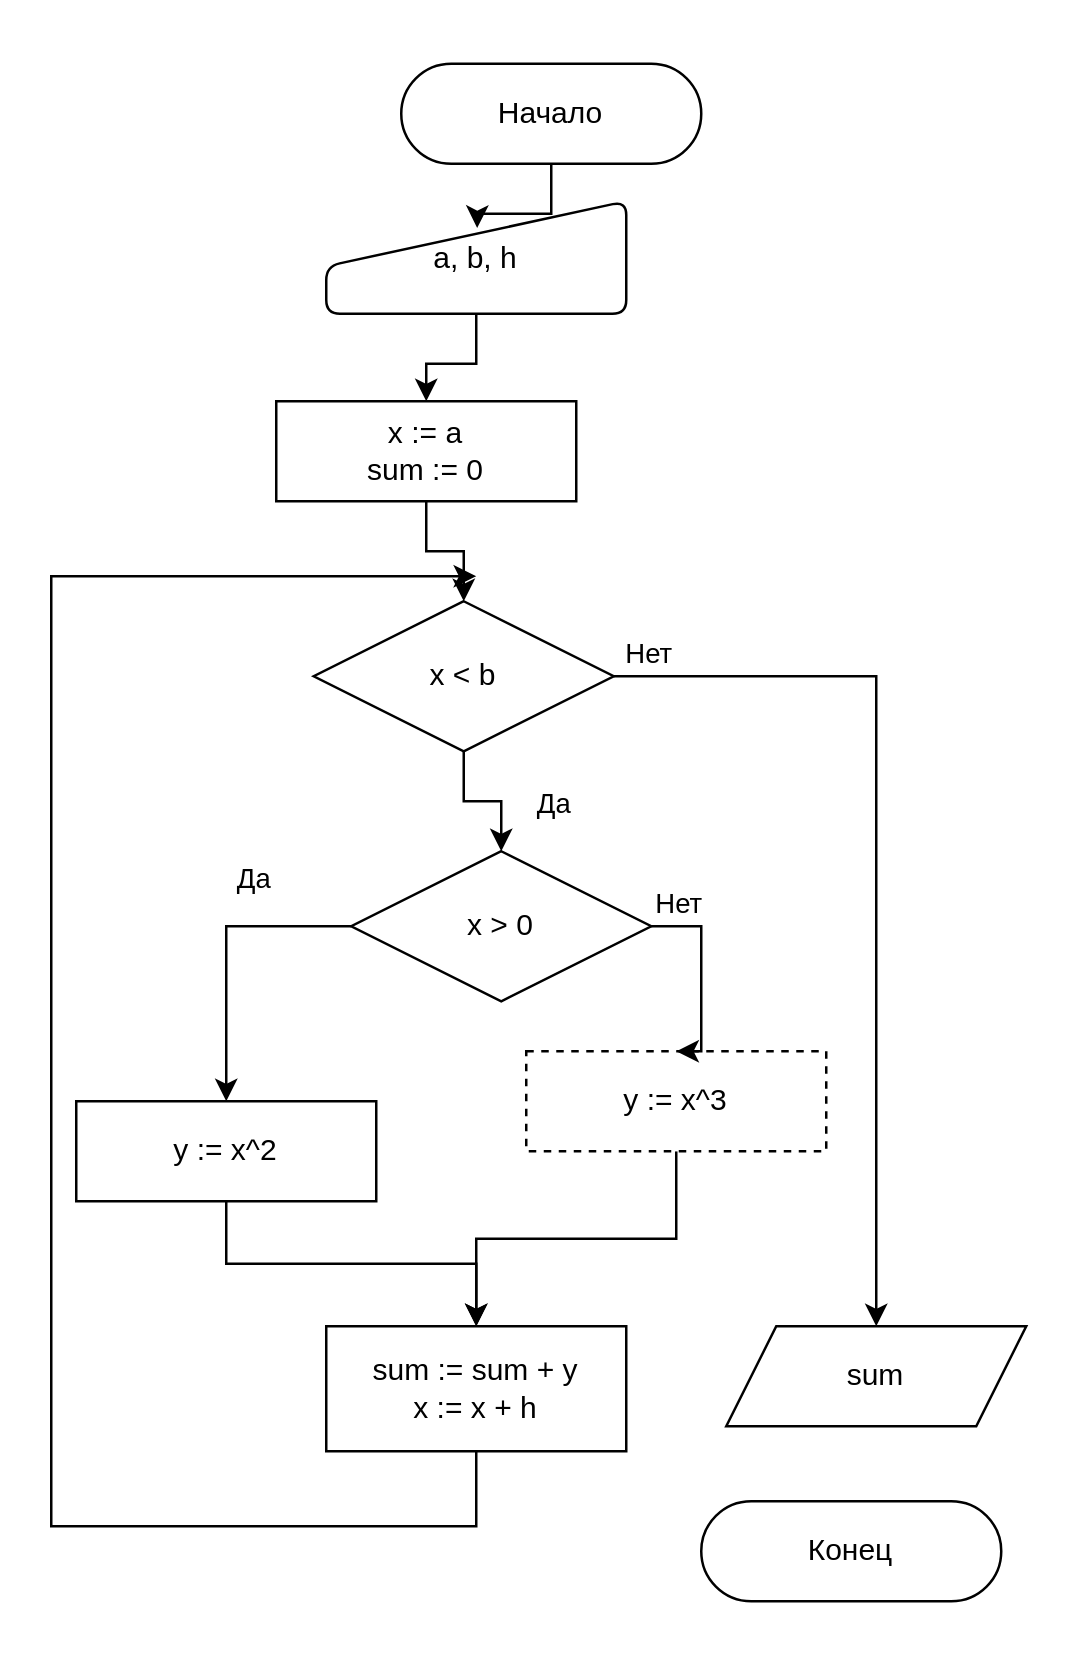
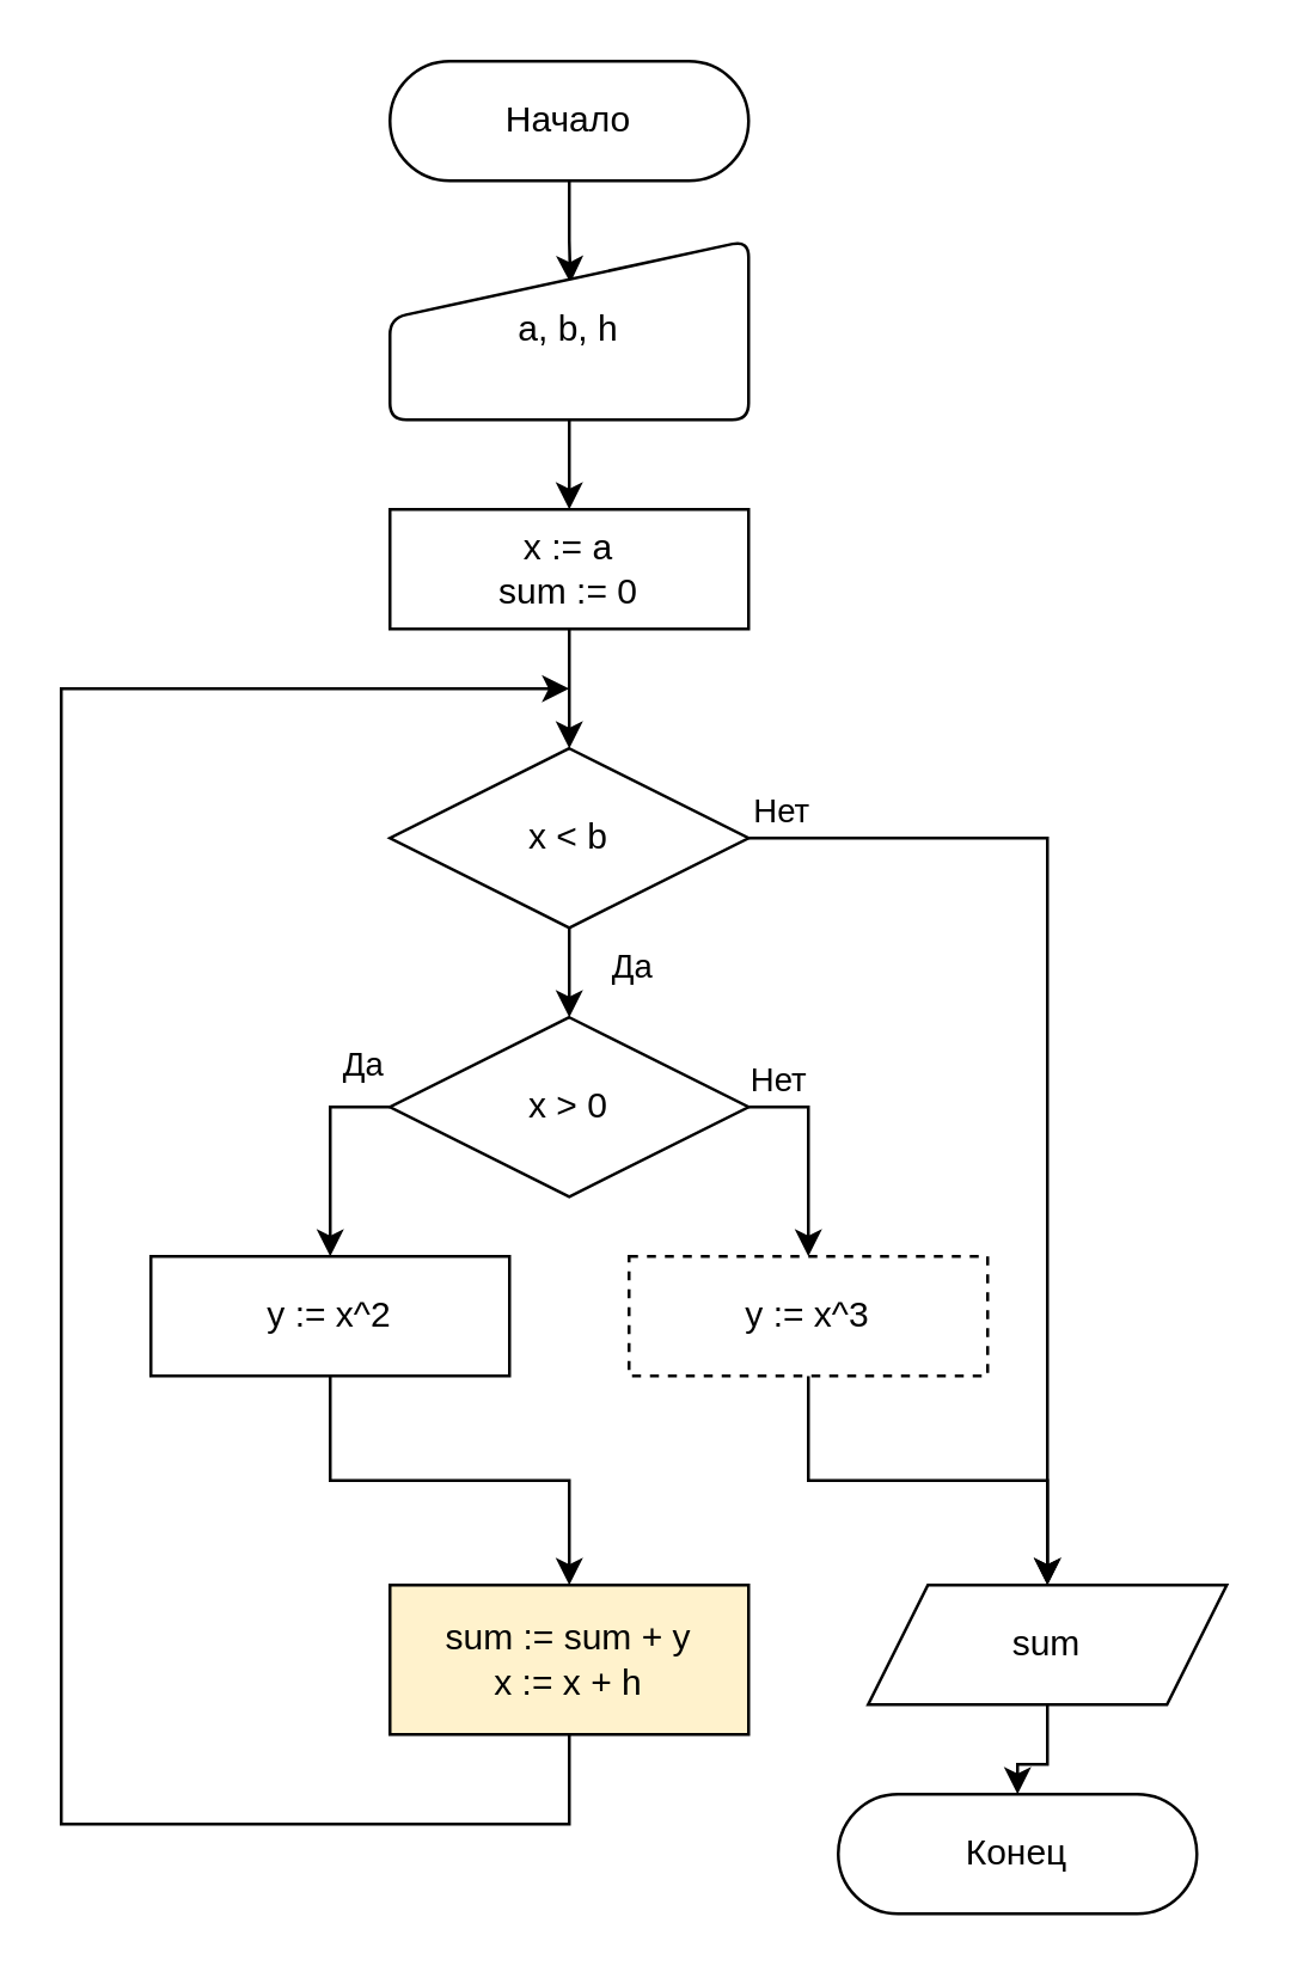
- <mxCell id="3" value="Начало" style="rounded=1;whiteSpace=wrap;html=1;arcSize=50;strokeWidth=1;" parent="1" vertex="1"><mxGeometry x="160" y="25" width="120" height="40" as="geometry" /></mxCell>
+ <mxCell id="3" value="Начало" style="rounded=1;whiteSpace=wrap;html=1;arcSize=50;strokeWidth=1;" parent="1" vertex="1"><mxGeometry x="130" y="20" width="120" height="40" as="geometry" /></mxCell>
- <mxCell id="24" value="a, b, h" style="html=1;strokeWidth=1;shape=manualInput;whiteSpace=wrap;rounded=1;size=26;arcSize=11;" vertex="1" parent="1"><mxGeometry x="130" y="80" width="120" height="45" as="geometry" /></mxCell>
+ <mxCell id="24" value="a, b, h" style="html=1;strokeWidth=1;shape=manualInput;whiteSpace=wrap;rounded=1;size=26;arcSize=11;" vertex="1" parent="1"><mxGeometry x="130" y="80" width="120" height="60" as="geometry" /></mxCell>
- <mxCell id="15" value="x := a&lt;br&gt;sum := 0" style="rounded=0;whiteSpace=wrap;html=1;strokeWidth=1;" vertex="1" parent="1"><mxGeometry x="110" y="160" width="120" height="40" as="geometry" /></mxCell>
+ <mxCell id="15" value="x := a&lt;br&gt;sum := 0" style="rounded=0;whiteSpace=wrap;html=1;strokeWidth=1;" vertex="1" parent="1"><mxGeometry x="130" y="170" width="120" height="40" as="geometry" /></mxCell>
- <mxCell id="11" value="x &amp;lt; b" style="strokeWidth=1;html=1;shape=mxgraph.flowchart.decision;whiteSpace=wrap;" parent="1" vertex="1"><mxGeometry x="125" y="240" width="120" height="60" as="geometry" /></mxCell>
+ <mxCell id="11" value="x &amp;lt; b" style="strokeWidth=1;html=1;shape=mxgraph.flowchart.decision;whiteSpace=wrap;" parent="1" vertex="1"><mxGeometry x="130" y="250" width="120" height="60" as="geometry" /></mxCell>
- <mxCell id="20" value="x &amp;gt; 0" style="strokeWidth=1;html=1;shape=mxgraph.flowchart.decision;whiteSpace=wrap;" vertex="1" parent="1"><mxGeometry x="140" y="340" width="120" height="60" as="geometry" /></mxCell>
+ <mxCell id="20" value="x &amp;gt; 0" style="strokeWidth=1;html=1;shape=mxgraph.flowchart.decision;whiteSpace=wrap;" vertex="1" parent="1"><mxGeometry x="130" y="340" width="120" height="60" as="geometry" /></mxCell>
- <mxCell id="5" value="y := x^2" style="rounded=0;whiteSpace=wrap;html=1;strokeWidth=1;" parent="1" vertex="1"><mxGeometry x="30" y="440" width="120" height="40" as="geometry" /></mxCell>
+ <mxCell id="5" value="y := x^2" style="rounded=0;whiteSpace=wrap;html=1;strokeWidth=1;" parent="1" vertex="1"><mxGeometry x="50" y="420" width="120" height="40" as="geometry" /></mxCell>
- <mxCell id="12" value="" style="edgeStyle=orthogonalEdgeStyle;rounded=0;orthogonalLoop=1;jettySize=auto;html=1;" edge="1" parent="1" source="13" target="22"><mxGeometry relative="1" as="geometry" /></mxCell>
+ <mxCell id="12" value="" style="edgeStyle=orthogonalEdgeStyle;rounded=0;orthogonalLoop=1;jettySize=auto;html=1;" edge="1" parent="1" source="13" target="26"><mxGeometry relative="1" as="geometry" /></mxCell>
- <mxCell id="22" value="sum := sum + y&lt;br&gt;x := x + h" style="rounded=0;whiteSpace=wrap;html=1;strokeWidth=1;" vertex="1" parent="1"><mxGeometry x="130" y="530" width="120" height="50" as="geometry" /></mxCell>
+ <mxCell id="22" value="sum := sum + y&lt;br&gt;x := x + h" style="rounded=0;whiteSpace=wrap;html=1;strokeWidth=1;fillColor=#fff2cc;" vertex="1" parent="1"><mxGeometry x="130" y="530" width="120" height="50" as="geometry" /></mxCell>
+ <mxCell id="25" value="" style="edgeStyle=orthogonalEdgeStyle;rounded=0;orthogonalLoop=1;jettySize=auto;html=1;" edge="1" parent="1" source="26" target="6"><mxGeometry relative="1" as="geometry" /></mxCell>
